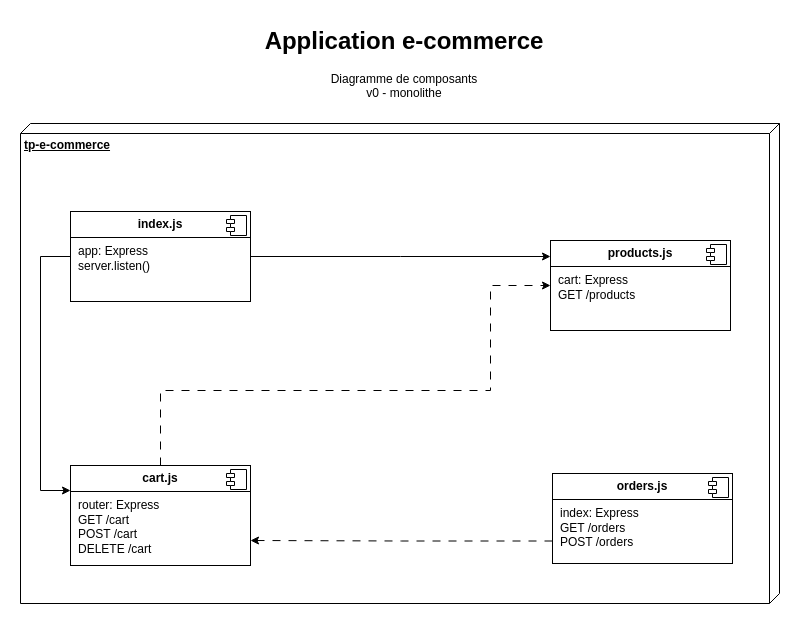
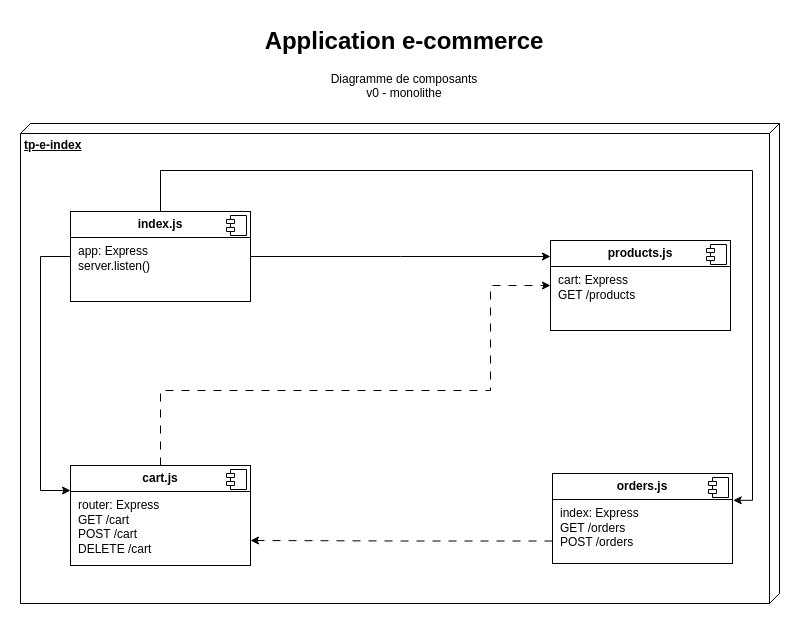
- <mxCell id="2" value="&lt;b&gt;tp-e-commerce&lt;/b&gt;" style="verticalAlign=top;align=left;spacingTop=8;spacingLeft=2;spacingRight=12;shape=cube;size=10;direction=south;fontStyle=4;html=1;whiteSpace=wrap;" parent="1" vertex="1"><mxGeometry x="20" y="123" width="759" height="480" as="geometry" /></mxCell>
+ <mxCell id="2" value="&lt;b&gt;tp-e-index&lt;/b&gt;" style="verticalAlign=top;align=left;spacingTop=8;spacingLeft=2;spacingRight=12;shape=cube;size=10;direction=south;fontStyle=4;html=1;whiteSpace=wrap;" parent="1" vertex="1"><mxGeometry x="20" y="123" width="759" height="480" as="geometry" /></mxCell>
+ <mxCell id="16" style="edgeStyle=orthogonalEdgeStyle;rounded=0;orthogonalLoop=1;jettySize=auto;html=1;entryX=1.004;entryY=0.298;entryDx=0;entryDy=0;entryPerimeter=0;" edge="1" parent="1" source="6" target="13"><mxGeometry relative="1" as="geometry"><Array as="points"><mxPoint x="160" y="170" /><mxPoint x="752" y="170" /><mxPoint x="752" y="500" /></Array></mxGeometry></mxCell>
